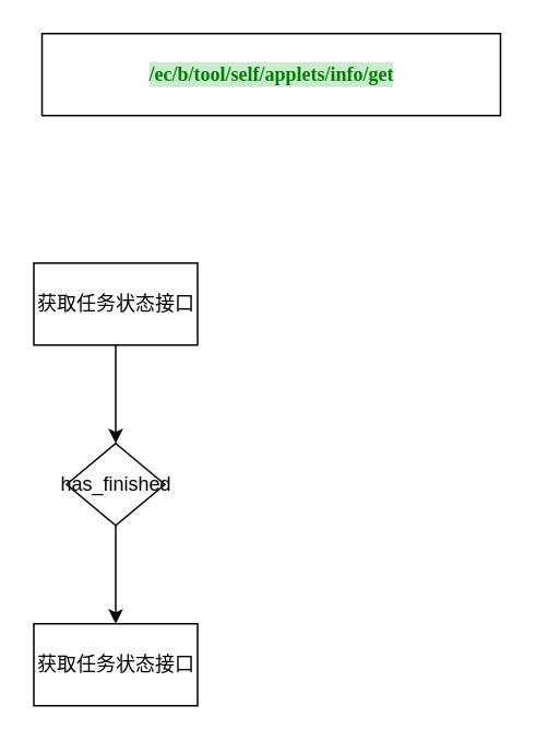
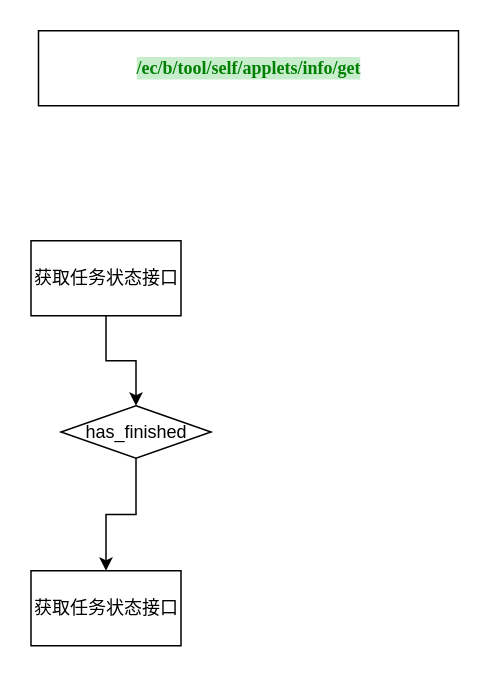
- <mxCell id="5" value="has_finished" style="shape=rhombus;html=1;dashed=0;whitespace=wrap;perimeter=rhombusPerimeter;" vertex="1" parent="1"><mxGeometry x="40" y="270" width="60" height="50" as="geometry" /></mxCell>
+ <mxCell id="5" value="has_finished" style="shape=rhombus;html=1;dashed=0;whitespace=wrap;perimeter=rhombusPerimeter;" vertex="1" parent="1"><mxGeometry x="40" y="270" width="100" height="35" as="geometry" /></mxCell>
